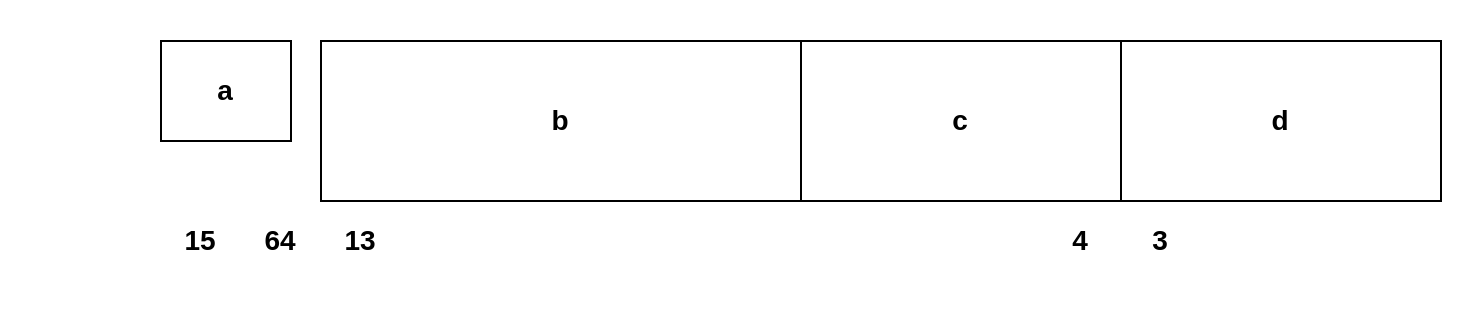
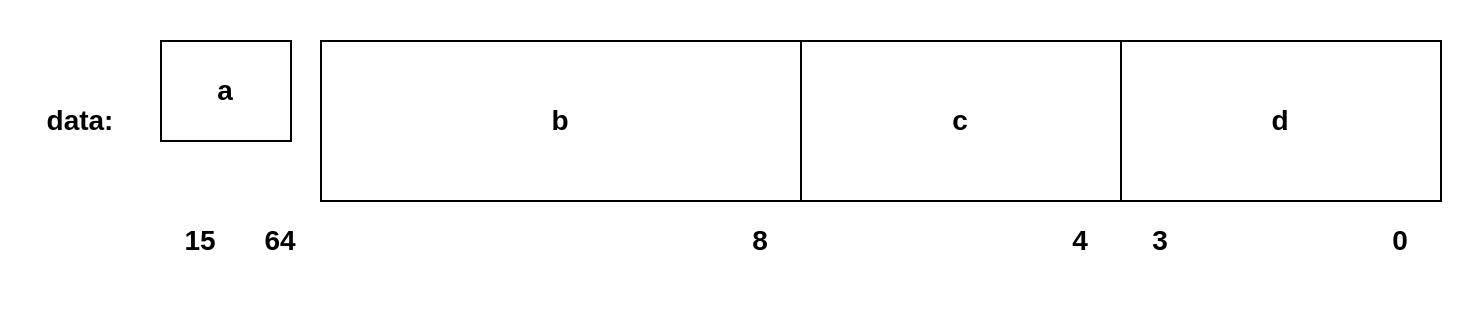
+ <mxCell id="13" value="&lt;b&gt;&lt;font style=&quot;font-size: 14px&quot;&gt;data:&lt;/font&gt;&lt;/b&gt;" style="text;html=1;strokeColor=none;fillColor=none;align=center;verticalAlign=middle;whiteSpace=wrap;rounded=0;" vertex="1" parent="1"><mxGeometry x="20" y="50" width="40" height="20" as="geometry" /></mxCell>
- <mxCell id="8" value="&lt;font style=&quot;font-size: 14px&quot;&gt;&lt;b&gt;13&lt;br&gt;&lt;/b&gt;&lt;/font&gt;" style="text;html=1;strokeColor=none;fillColor=none;align=center;verticalAlign=middle;whiteSpace=wrap;rounded=0;" vertex="1" parent="1"><mxGeometry x="160" y="100" width="40" height="40" as="geometry" /></mxCell>
+ <mxCell id="9" value="&lt;font style=&quot;font-size: 14px&quot;&gt;&lt;b&gt;8&lt;br&gt;&lt;/b&gt;&lt;/font&gt;" style="text;html=1;strokeColor=none;fillColor=none;align=center;verticalAlign=middle;whiteSpace=wrap;rounded=0;" vertex="1" parent="1"><mxGeometry x="360" y="100" width="40" height="40" as="geometry" /></mxCell>
+ <mxCell id="12" value="&lt;font style=&quot;font-size: 14px&quot;&gt;&lt;b&gt;0&lt;br&gt;&lt;/b&gt;&lt;/font&gt;" style="text;html=1;strokeColor=none;fillColor=none;align=center;verticalAlign=middle;whiteSpace=wrap;rounded=0;" vertex="1" parent="1"><mxGeometry x="680" y="100" width="40" height="40" as="geometry" /></mxCell>
